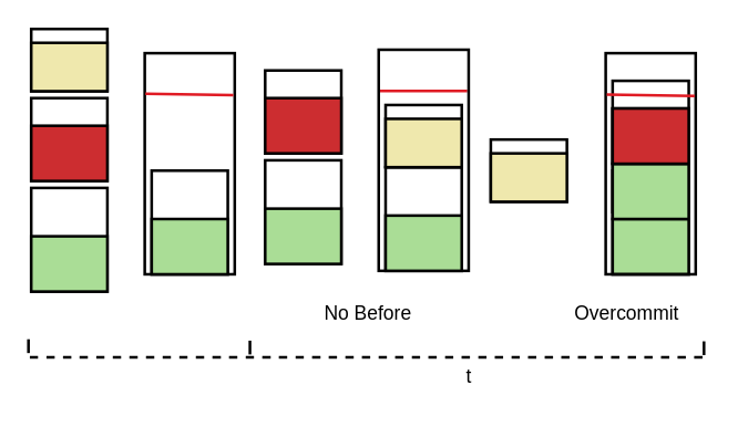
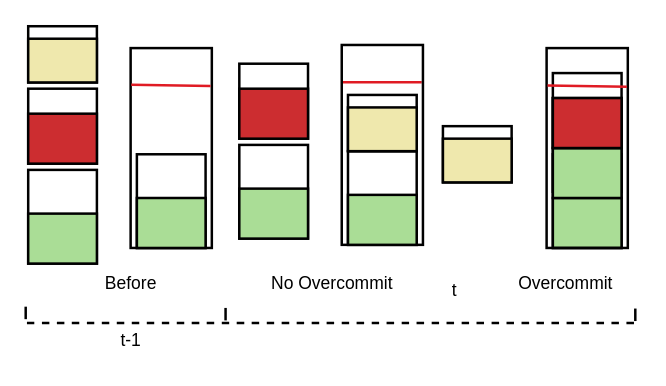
+ <mxCell id="6" value="&lt;font style=&quot;font-size: 14px;&quot;&gt;Before&lt;/font&gt;" style="text;html=1;align=center;verticalAlign=middle;resizable=0;points=[];autosize=1;strokeColor=none;fillColor=none;container=0;" vertex="1" parent="1"><mxGeometry x="74" y="210.5" width="60" height="30" as="geometry" /></mxCell>
- <mxCell id="8" value="&lt;font style=&quot;font-size: 14px;&quot;&gt;No Before&lt;br&gt;&lt;/font&gt;" style="text;html=1;align=center;verticalAlign=middle;resizable=0;points=[];autosize=1;strokeColor=none;fillColor=none;" vertex="1" parent="1"><mxGeometry x="204.5" y="210.5" width="120" height="30" as="geometry" /></mxCell>
+ <mxCell id="8" value="&lt;font style=&quot;font-size: 14px;&quot;&gt;No Overcommit&lt;br&gt;&lt;/font&gt;" style="text;html=1;align=center;verticalAlign=middle;resizable=0;points=[];autosize=1;strokeColor=none;fillColor=none;" vertex="1" parent="1"><mxGeometry x="204.5" y="210.5" width="120" height="30" as="geometry" /></mxCell>
+ <mxCell id="49" value="&lt;font style=&quot;font-size: 14px;&quot;&gt;t-1&lt;/font&gt;" style="text;html=1;align=center;verticalAlign=middle;resizable=0;points=[];autosize=1;strokeColor=none;fillColor=none;" vertex="1" parent="1"><mxGeometry x="84" y="257" width="40" height="30" as="geometry" /></mxCell>
- <mxCell id="50" value="&lt;font style=&quot;font-size: 14px;&quot;&gt;t&lt;/font&gt;" style="text;html=1;align=center;verticalAlign=middle;resizable=0;points=[];autosize=1;strokeColor=none;fillColor=none;" vertex="1" parent="1"><mxGeometry x="323" y="257" width="30" height="30" as="geometry" /></mxCell>
+ <mxCell id="50" value="&lt;font style=&quot;font-size: 14px;&quot;&gt;t&lt;/font&gt;" style="text;html=1;align=center;verticalAlign=middle;resizable=0;points=[];autosize=1;strokeColor=none;fillColor=none;" vertex="1" parent="1"><mxGeometry x="348" y="217" width="30" height="30" as="geometry" /></mxCell>
